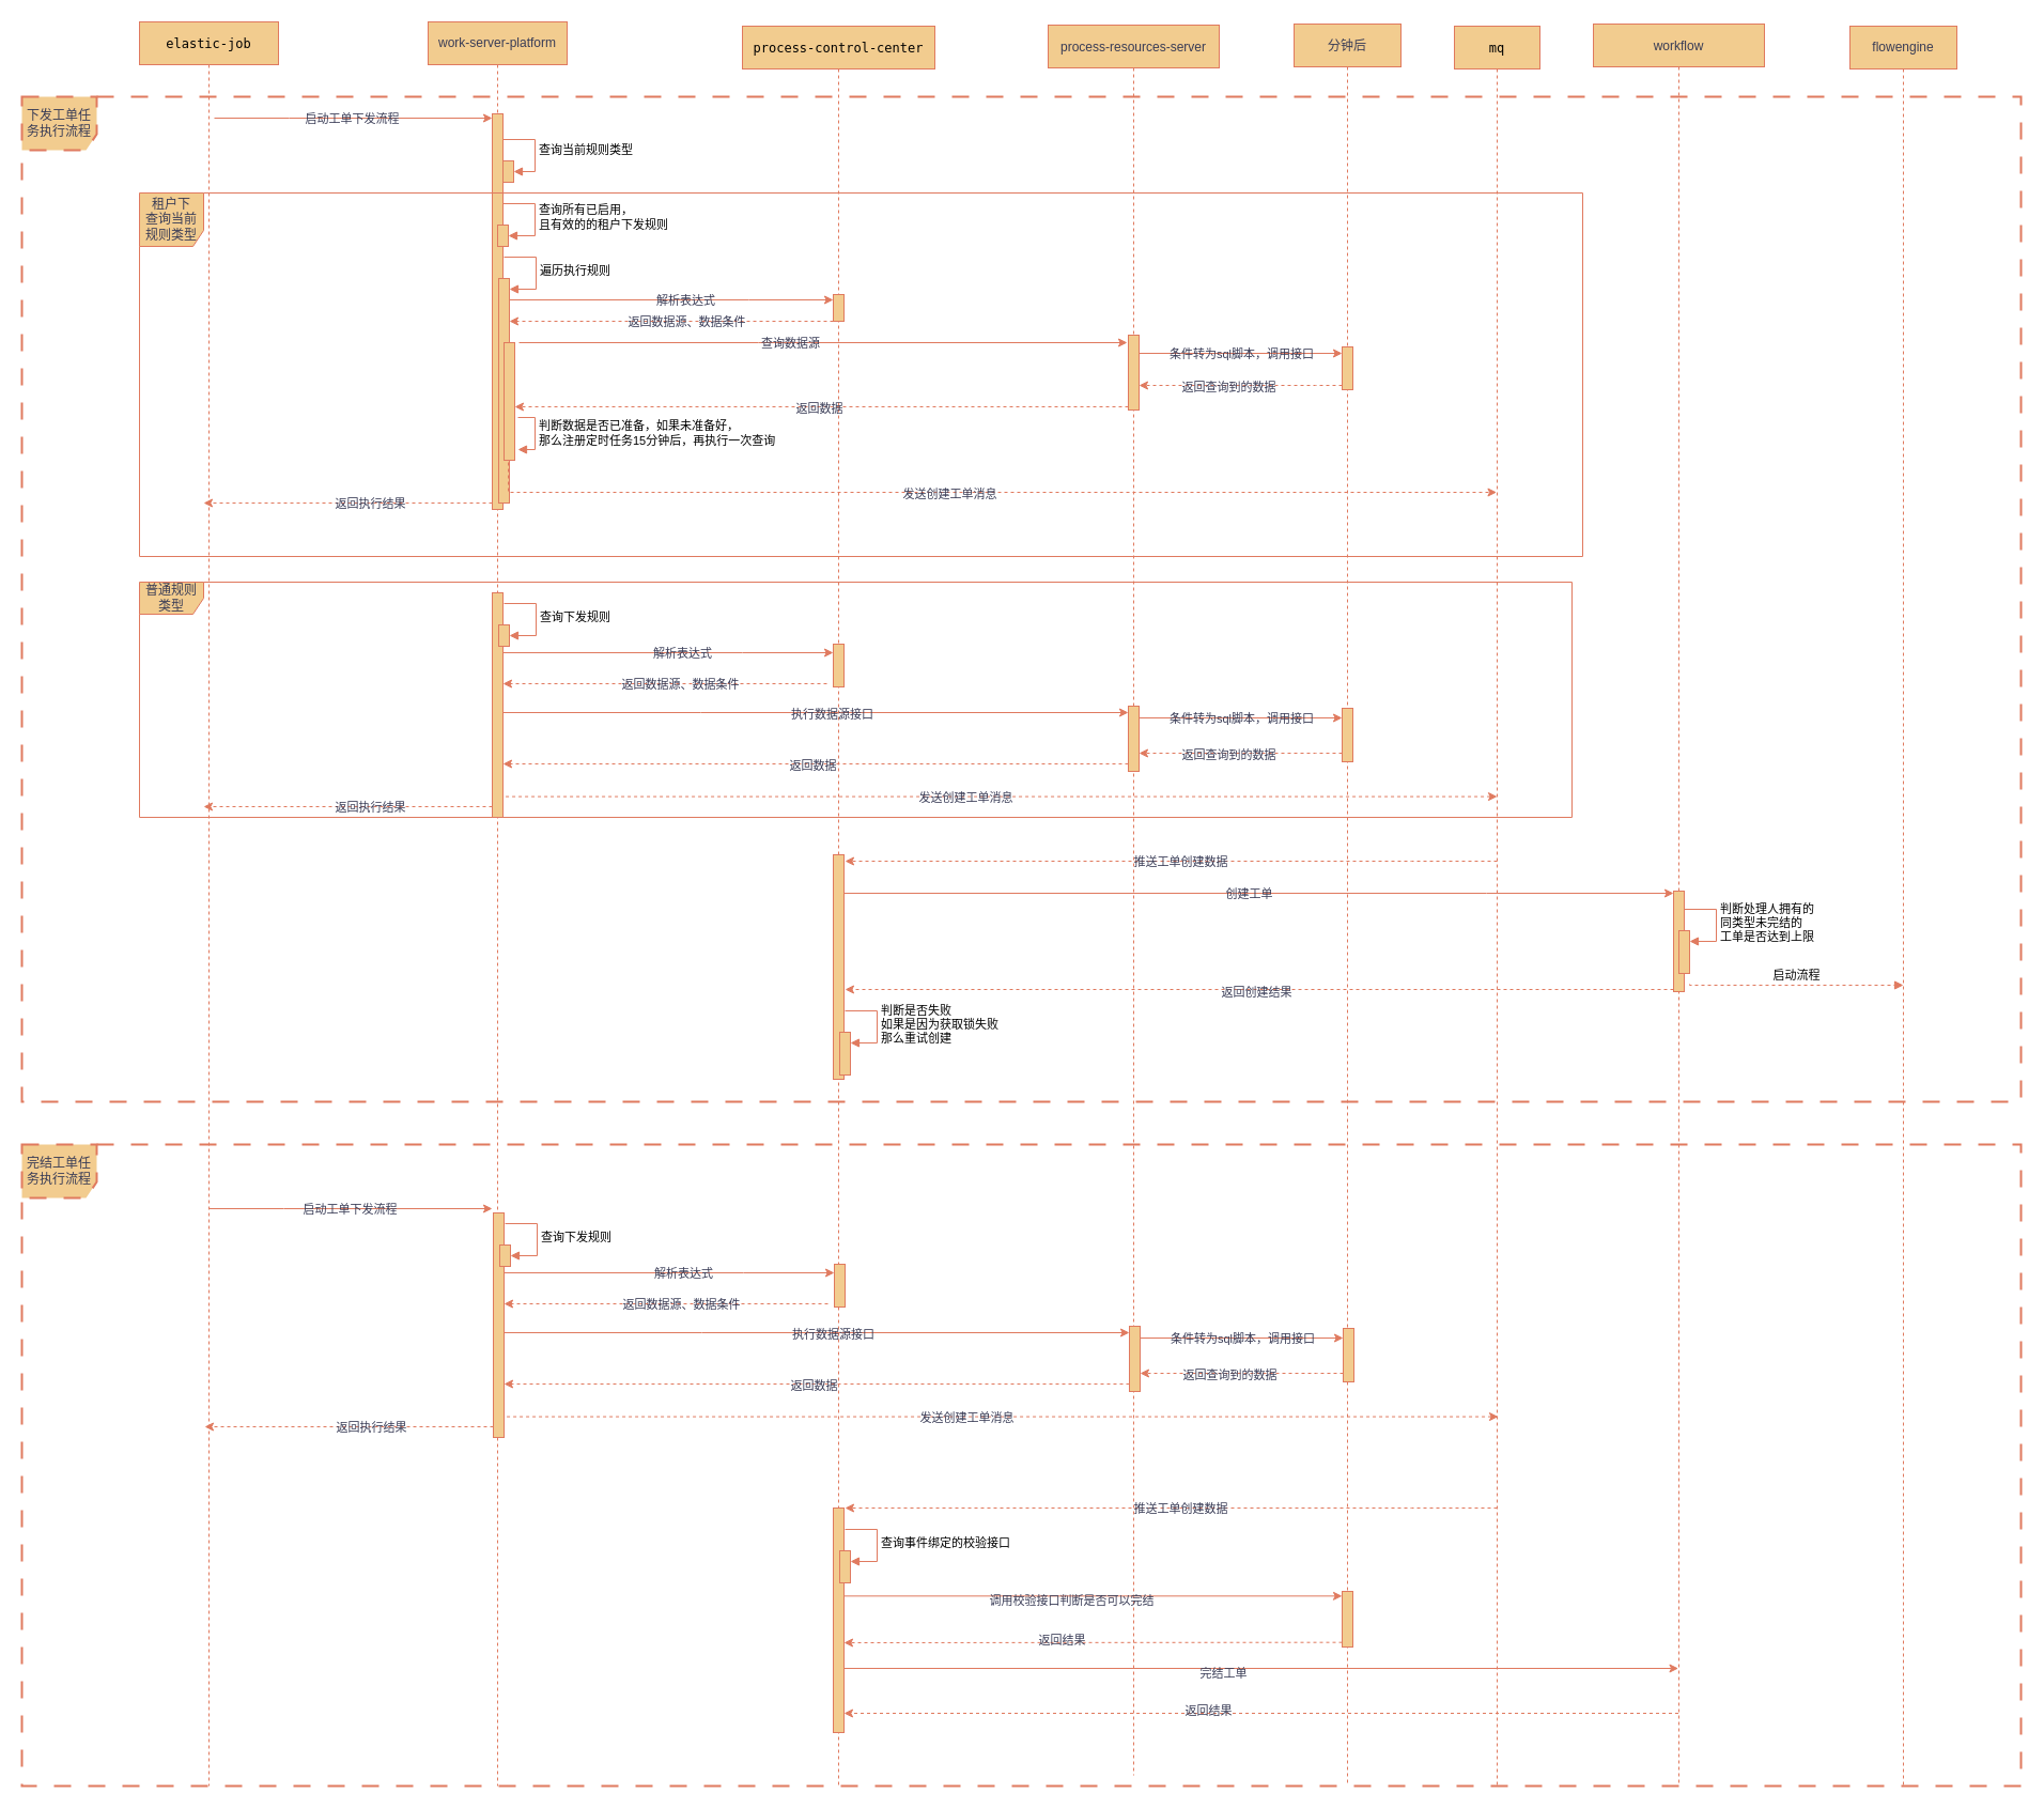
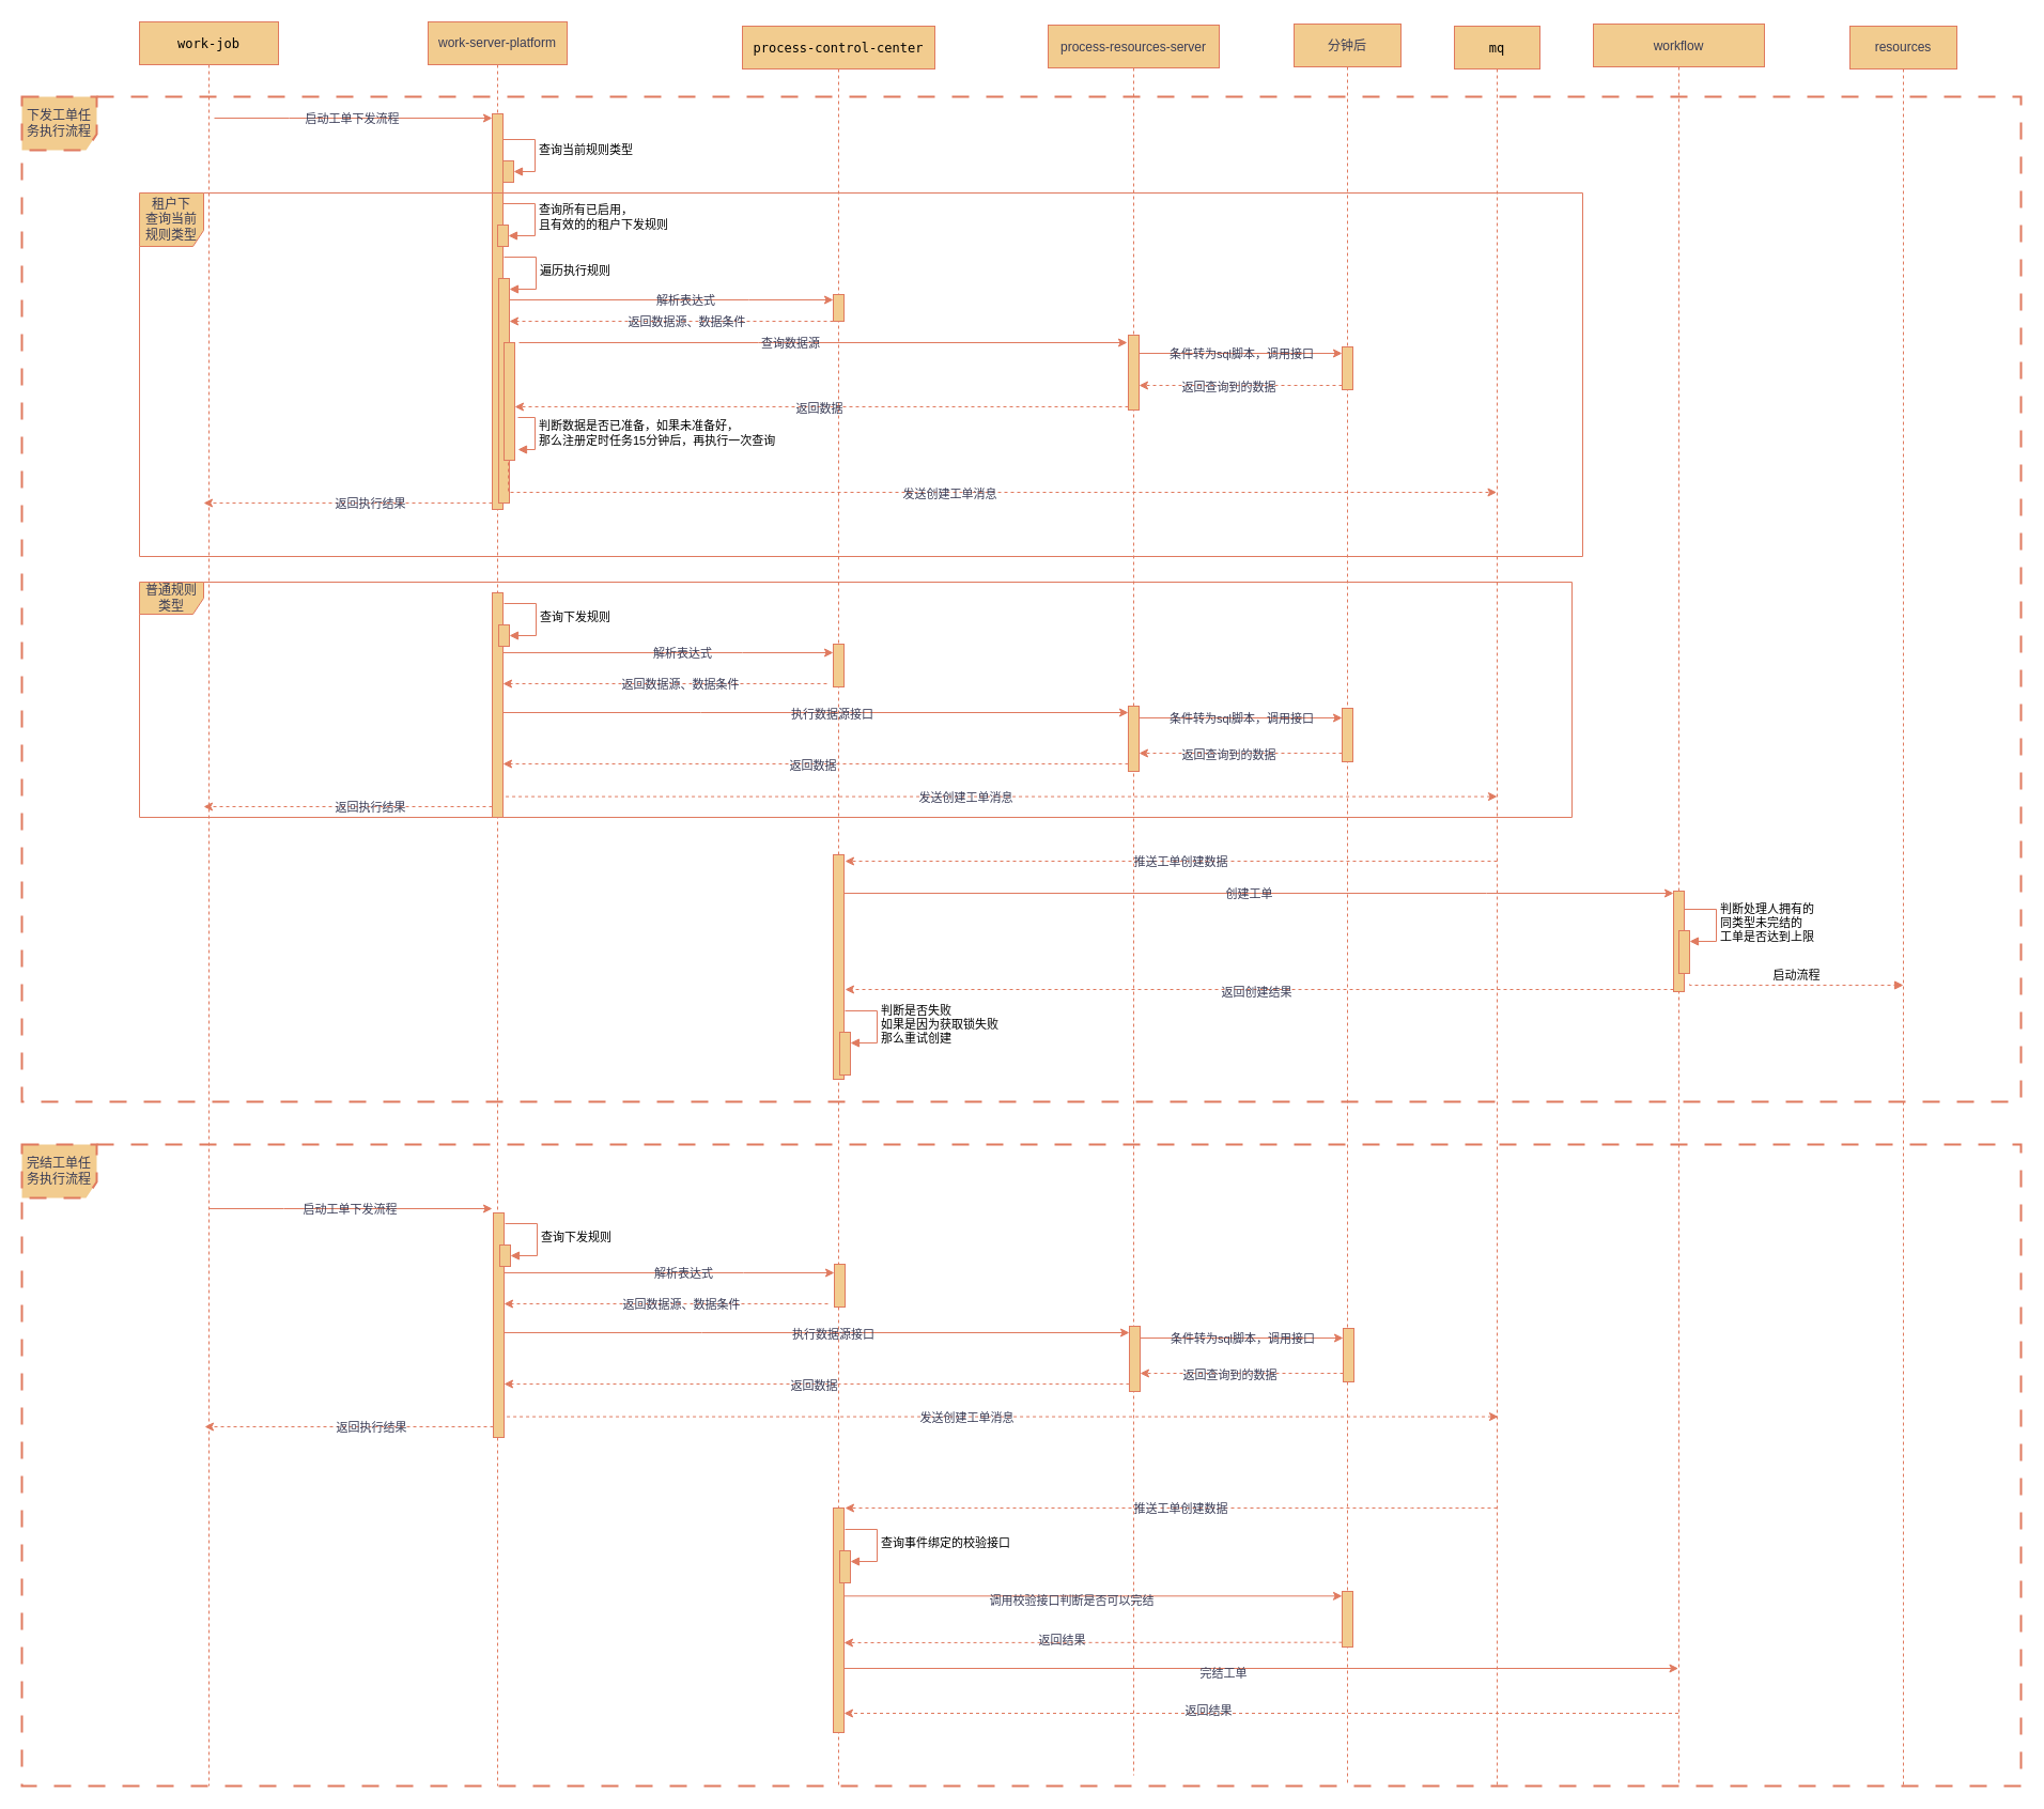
- <mxCell id="12" value="&lt;pre style=&quot;color: rgb(169, 183, 198); font-family: &amp;quot;JetBrains Mono&amp;quot;, monospace; font-size: 9.8pt;&quot;&gt;&lt;div style=&quot;color: rgb(0, 0, 0); font-size: 12px; line-height: 18px;&quot;&gt;elastic-job&lt;/div&gt;&lt;/pre&gt;" style="shape=umlLifeline;perimeter=lifelinePerimeter;whiteSpace=wrap;html=1;container=1;dropTarget=0;collapsible=0;recursiveResize=0;outlineConnect=0;portConstraint=eastwest;newEdgeStyle={&quot;edgeStyle&quot;:&quot;elbowEdgeStyle&quot;,&quot;elbow&quot;:&quot;vertical&quot;,&quot;curved&quot;:0,&quot;rounded&quot;:0};labelBackgroundColor=none;fillColor=#F2CC8F;strokeColor=#E07A5F;fontColor=#393C56;" vertex="1" parent="1"><mxGeometry x="130" y="20" width="130" height="1650" as="geometry" /></mxCell>
+ <mxCell id="12" value="&lt;pre style=&quot;color: rgb(169, 183, 198); font-family: &amp;quot;JetBrains Mono&amp;quot;, monospace; font-size: 9.8pt;&quot;&gt;&lt;div style=&quot;color: rgb(0, 0, 0); font-size: 12px; line-height: 18px;&quot;&gt;work-job&lt;/div&gt;&lt;/pre&gt;" style="shape=umlLifeline;perimeter=lifelinePerimeter;whiteSpace=wrap;html=1;container=1;dropTarget=0;collapsible=0;recursiveResize=0;outlineConnect=0;portConstraint=eastwest;newEdgeStyle={&quot;edgeStyle&quot;:&quot;elbowEdgeStyle&quot;,&quot;elbow&quot;:&quot;vertical&quot;,&quot;curved&quot;:0,&quot;rounded&quot;:0};labelBackgroundColor=none;fillColor=#F2CC8F;strokeColor=#E07A5F;fontColor=#393C56;" vertex="1" parent="1"><mxGeometry x="130" y="20" width="130" height="1650" as="geometry" /></mxCell>
- <mxCell id="117" value="flowengine" style="shape=umlLifeline;perimeter=lifelinePerimeter;whiteSpace=wrap;html=1;container=1;dropTarget=0;collapsible=0;recursiveResize=0;outlineConnect=0;portConstraint=eastwest;newEdgeStyle={&quot;edgeStyle&quot;:&quot;elbowEdgeStyle&quot;,&quot;elbow&quot;:&quot;vertical&quot;,&quot;curved&quot;:0,&quot;rounded&quot;:0};labelBackgroundColor=none;fillColor=#F2CC8F;strokeColor=#E07A5F;fontColor=#393C56;" vertex="1" parent="1"><mxGeometry x="1730" y="24" width="100" height="1646" as="geometry" /></mxCell>
+ <mxCell id="117" value="resources" style="shape=umlLifeline;perimeter=lifelinePerimeter;whiteSpace=wrap;html=1;container=1;dropTarget=0;collapsible=0;recursiveResize=0;outlineConnect=0;portConstraint=eastwest;newEdgeStyle={&quot;edgeStyle&quot;:&quot;elbowEdgeStyle&quot;,&quot;elbow&quot;:&quot;vertical&quot;,&quot;curved&quot;:0,&quot;rounded&quot;:0};labelBackgroundColor=none;fillColor=#F2CC8F;strokeColor=#E07A5F;fontColor=#393C56;" vertex="1" parent="1"><mxGeometry x="1730" y="24" width="100" height="1646" as="geometry" /></mxCell>
